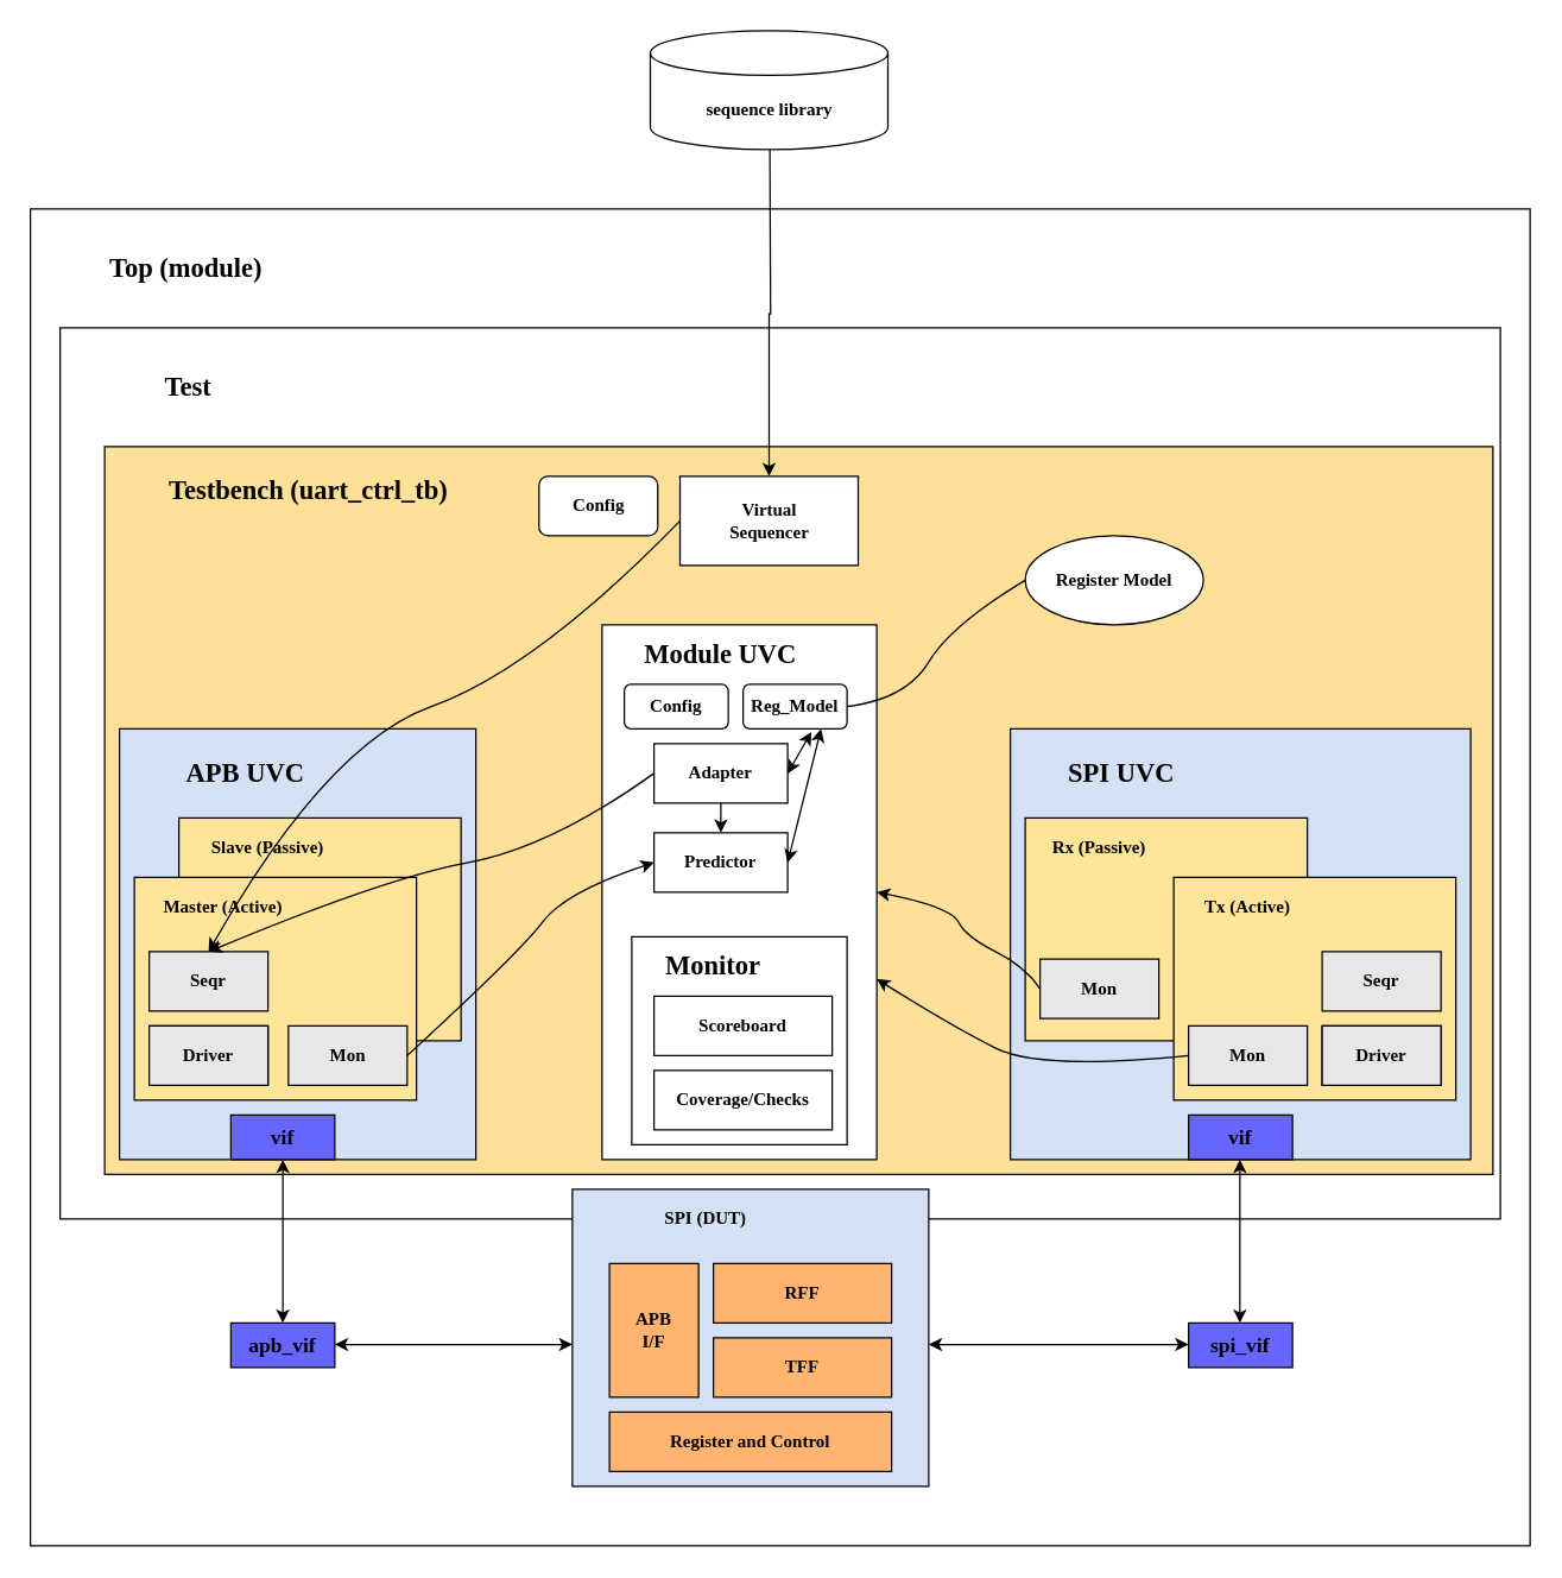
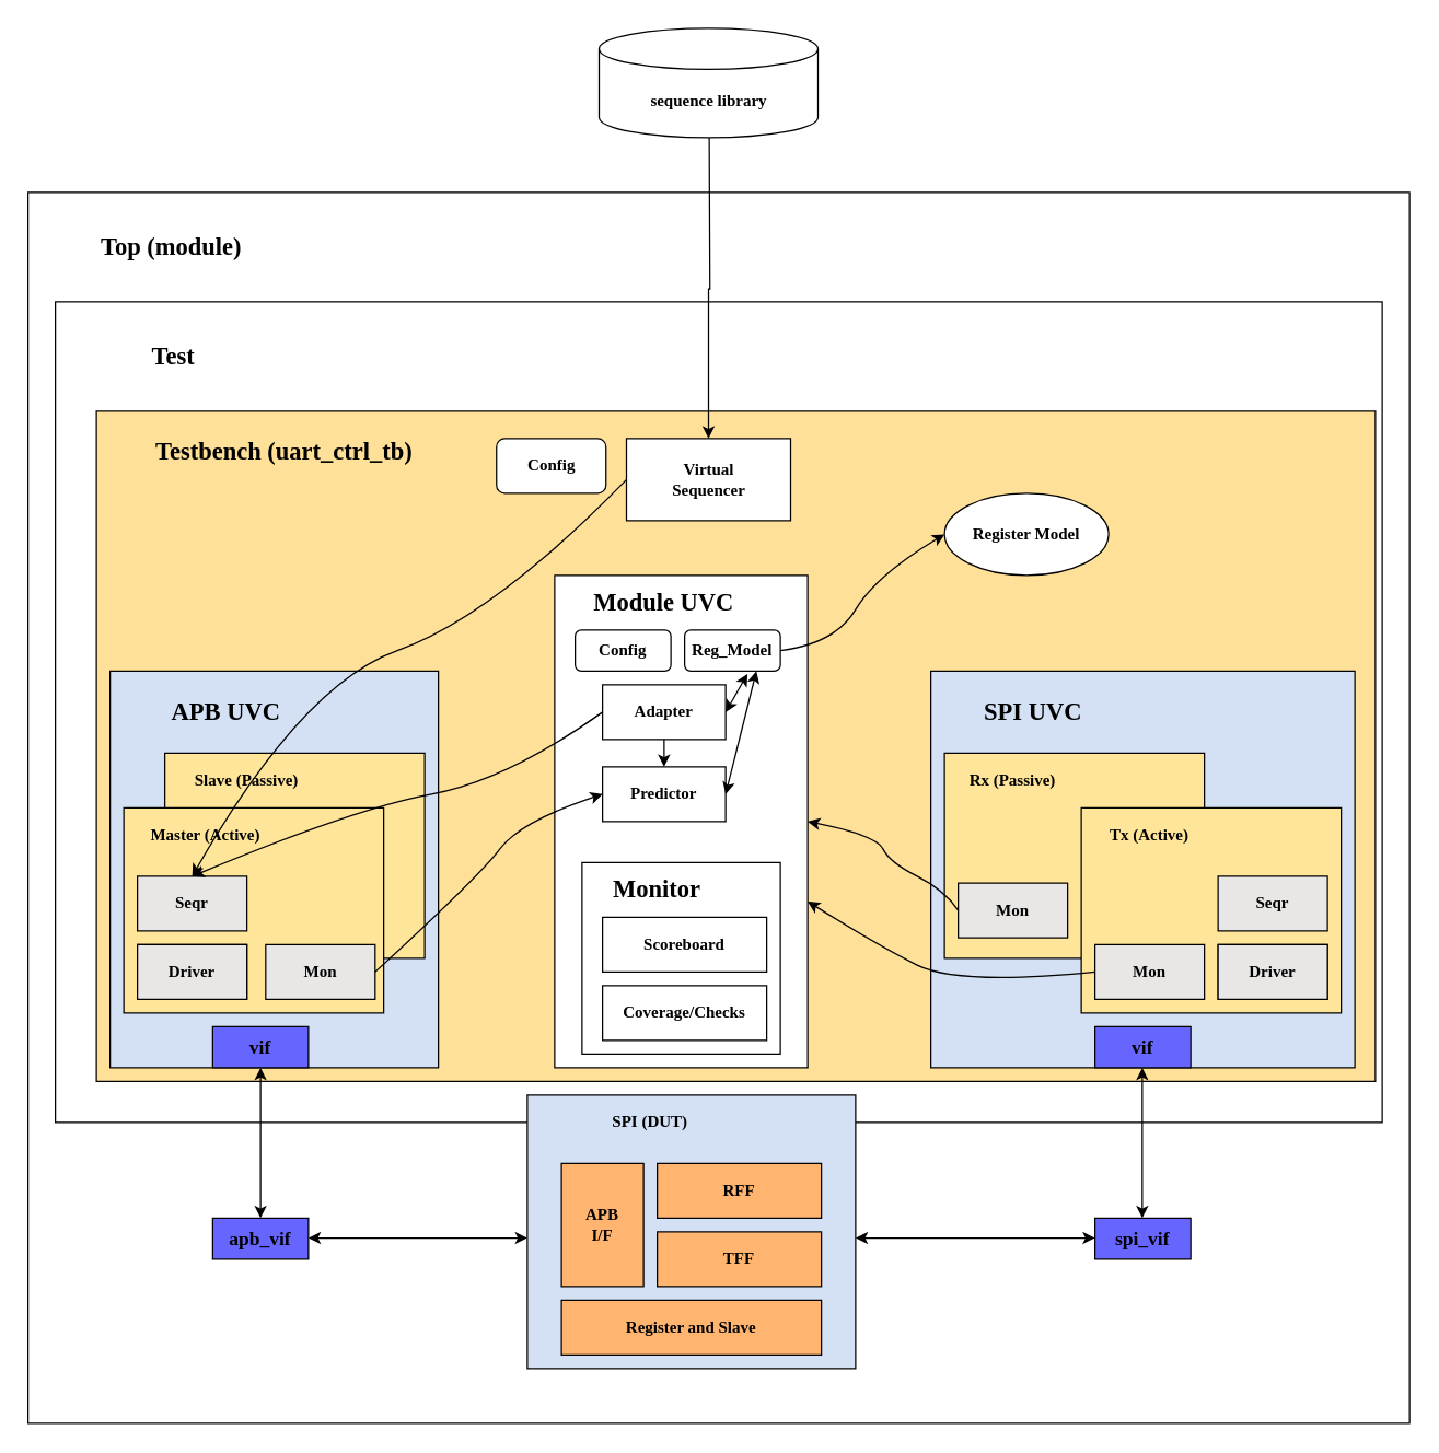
- <mxCell id="60" value="" style="curved=1;endArrow=none;html=1;exitX=1;exitY=0.5;exitDx=0;exitDy=0;entryX=0;entryY=0.5;entryDx=0;entryDy=0;" edge="1" parent="1" source="53" target="59"><mxGeometry width="50" height="50" relative="1" as="geometry"><mxPoint x="620" y="470" as="sourcePoint" /><mxPoint x="670" y="420" as="targetPoint" /><Array as="points"><mxPoint x="610" y="470" /><mxPoint x="640" y="420" /></Array></mxGeometry></mxCell>
+ <mxCell id="60" value="" style="curved=1;endArrow=classic;html=1;exitX=1;exitY=0.5;exitDx=0;exitDy=0;entryX=0;entryY=0.5;entryDx=0;entryDy=0;" edge="1" parent="1" source="53" target="59"><mxGeometry width="50" height="50" relative="1" as="geometry"><mxPoint x="620" y="470" as="sourcePoint" /><mxPoint x="670" y="420" as="targetPoint" /><Array as="points"><mxPoint x="610" y="470" /><mxPoint x="640" y="420" /></Array></mxGeometry></mxCell>
- <mxCell id="37" value="&lt;b&gt;&lt;font face=&quot;Times New Roman&quot;&gt;Register and Control&lt;/font&gt;&lt;/b&gt;" style="rounded=0;whiteSpace=wrap;html=1;fillColor=#FFB570;" vertex="1" parent="1"><mxGeometry x="410" y="950" width="190" height="40" as="geometry" /></mxCell>
+ <mxCell id="37" value="&lt;b&gt;&lt;font face=&quot;Times New Roman&quot;&gt;Register and Slave&lt;/font&gt;&lt;/b&gt;" style="rounded=0;whiteSpace=wrap;html=1;fillColor=#FFB570;" vertex="1" parent="1"><mxGeometry x="410" y="950" width="190" height="40" as="geometry" /></mxCell>
